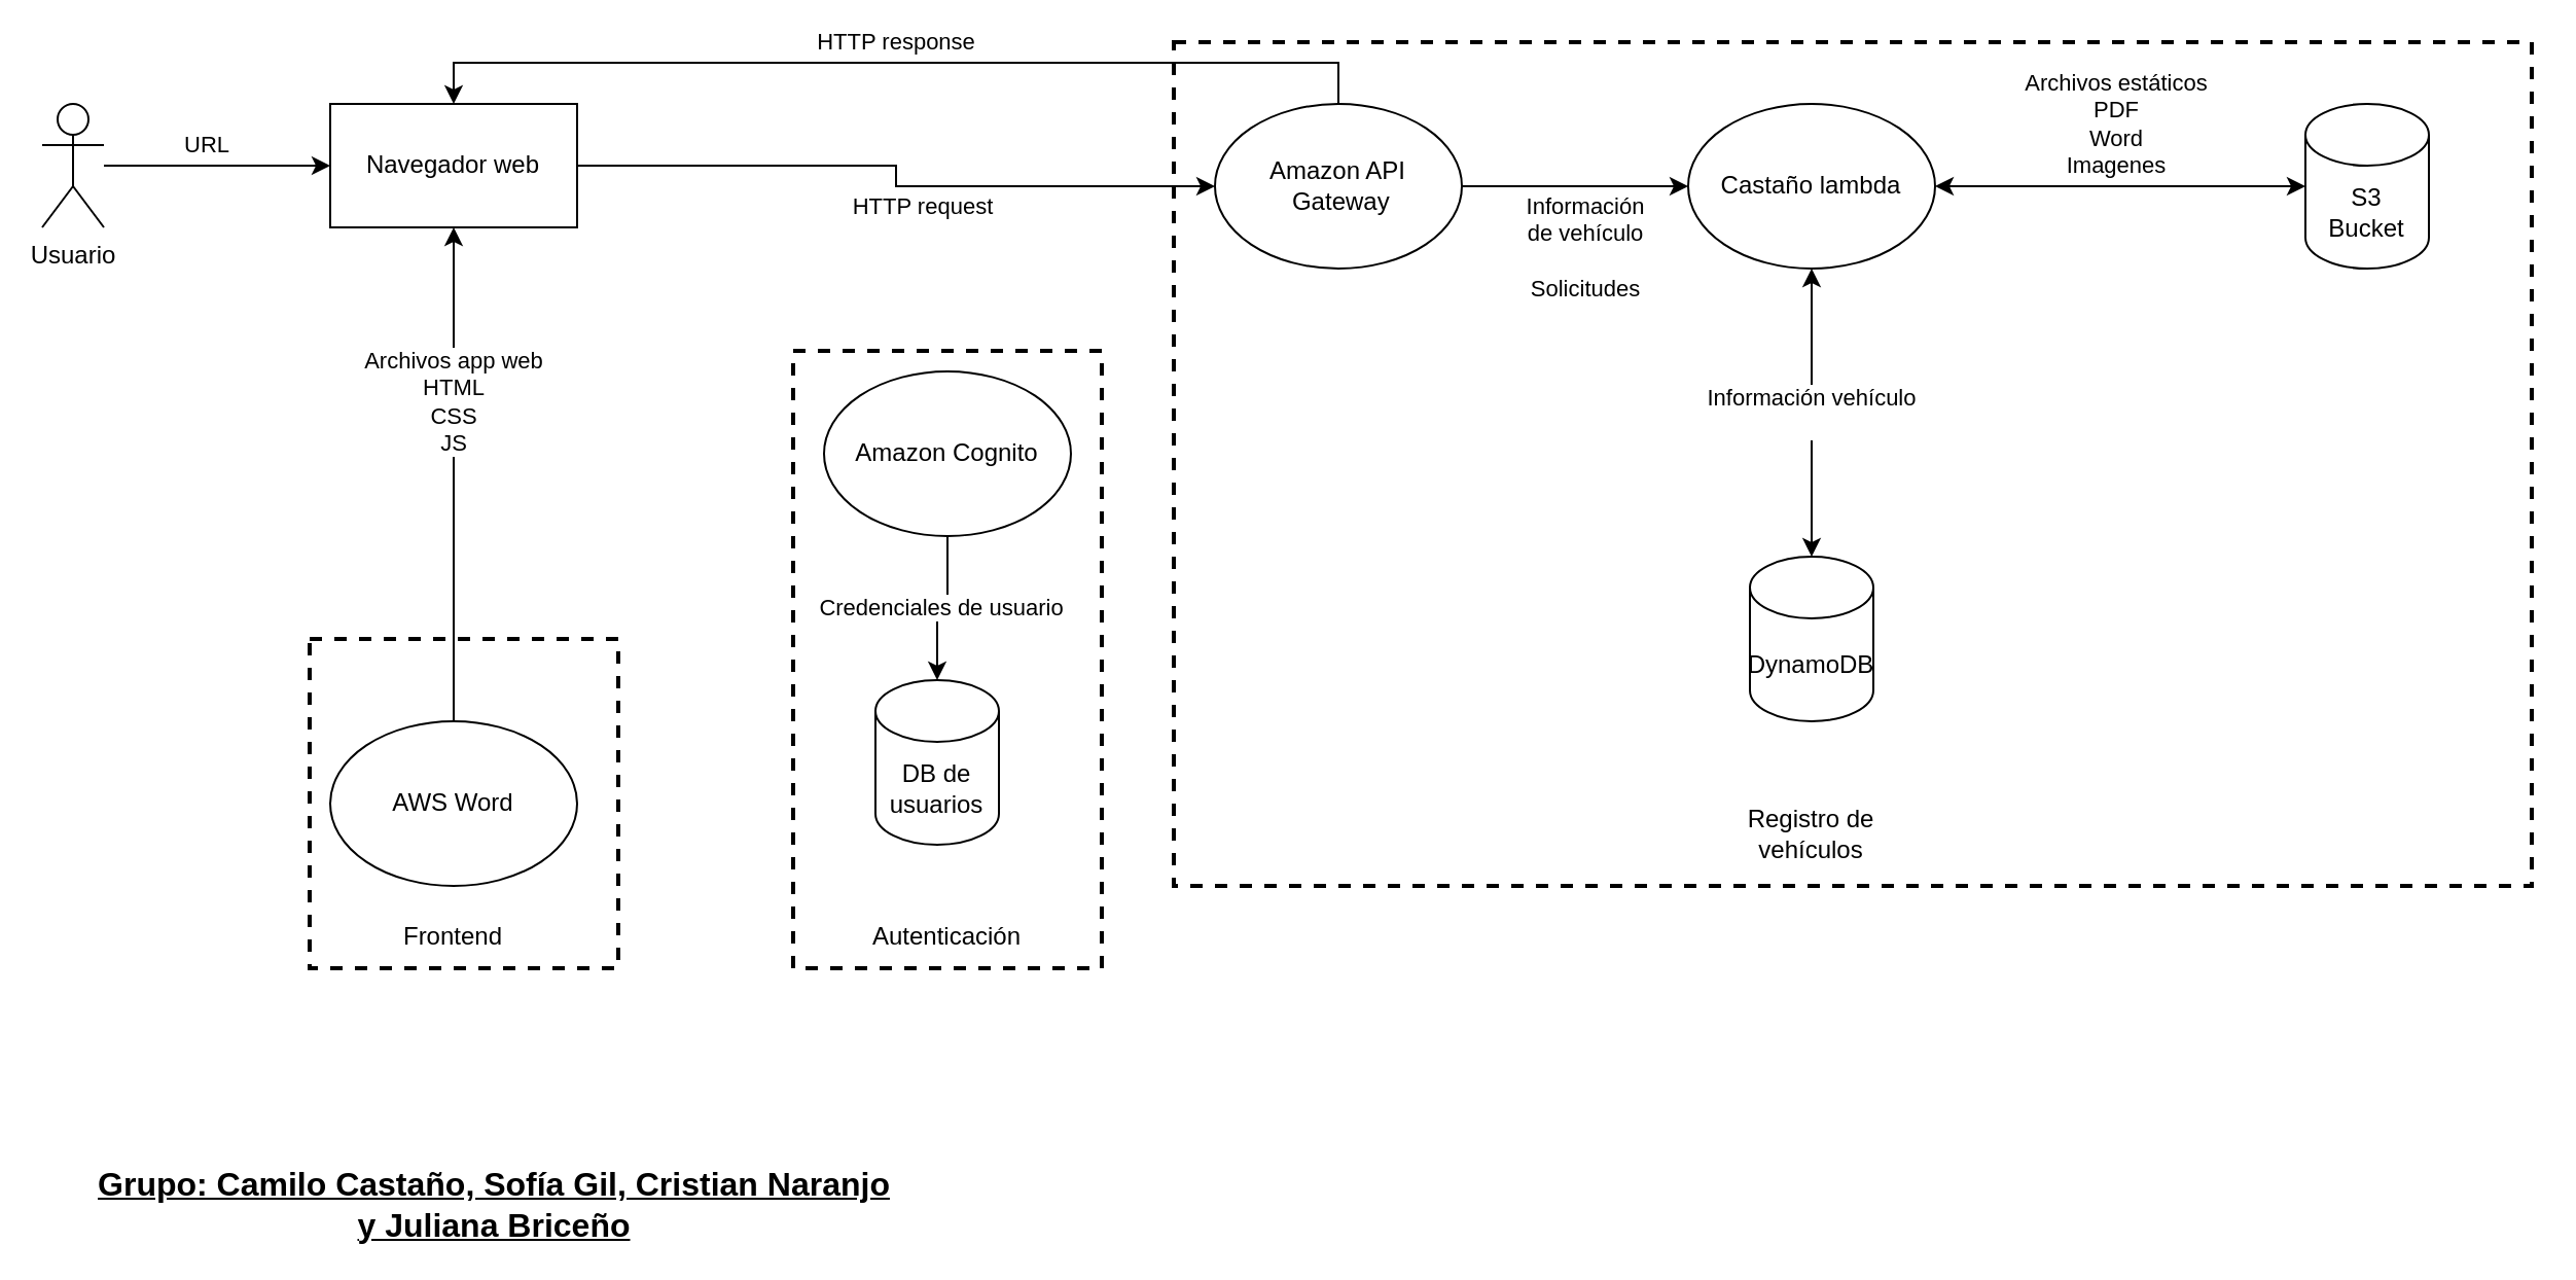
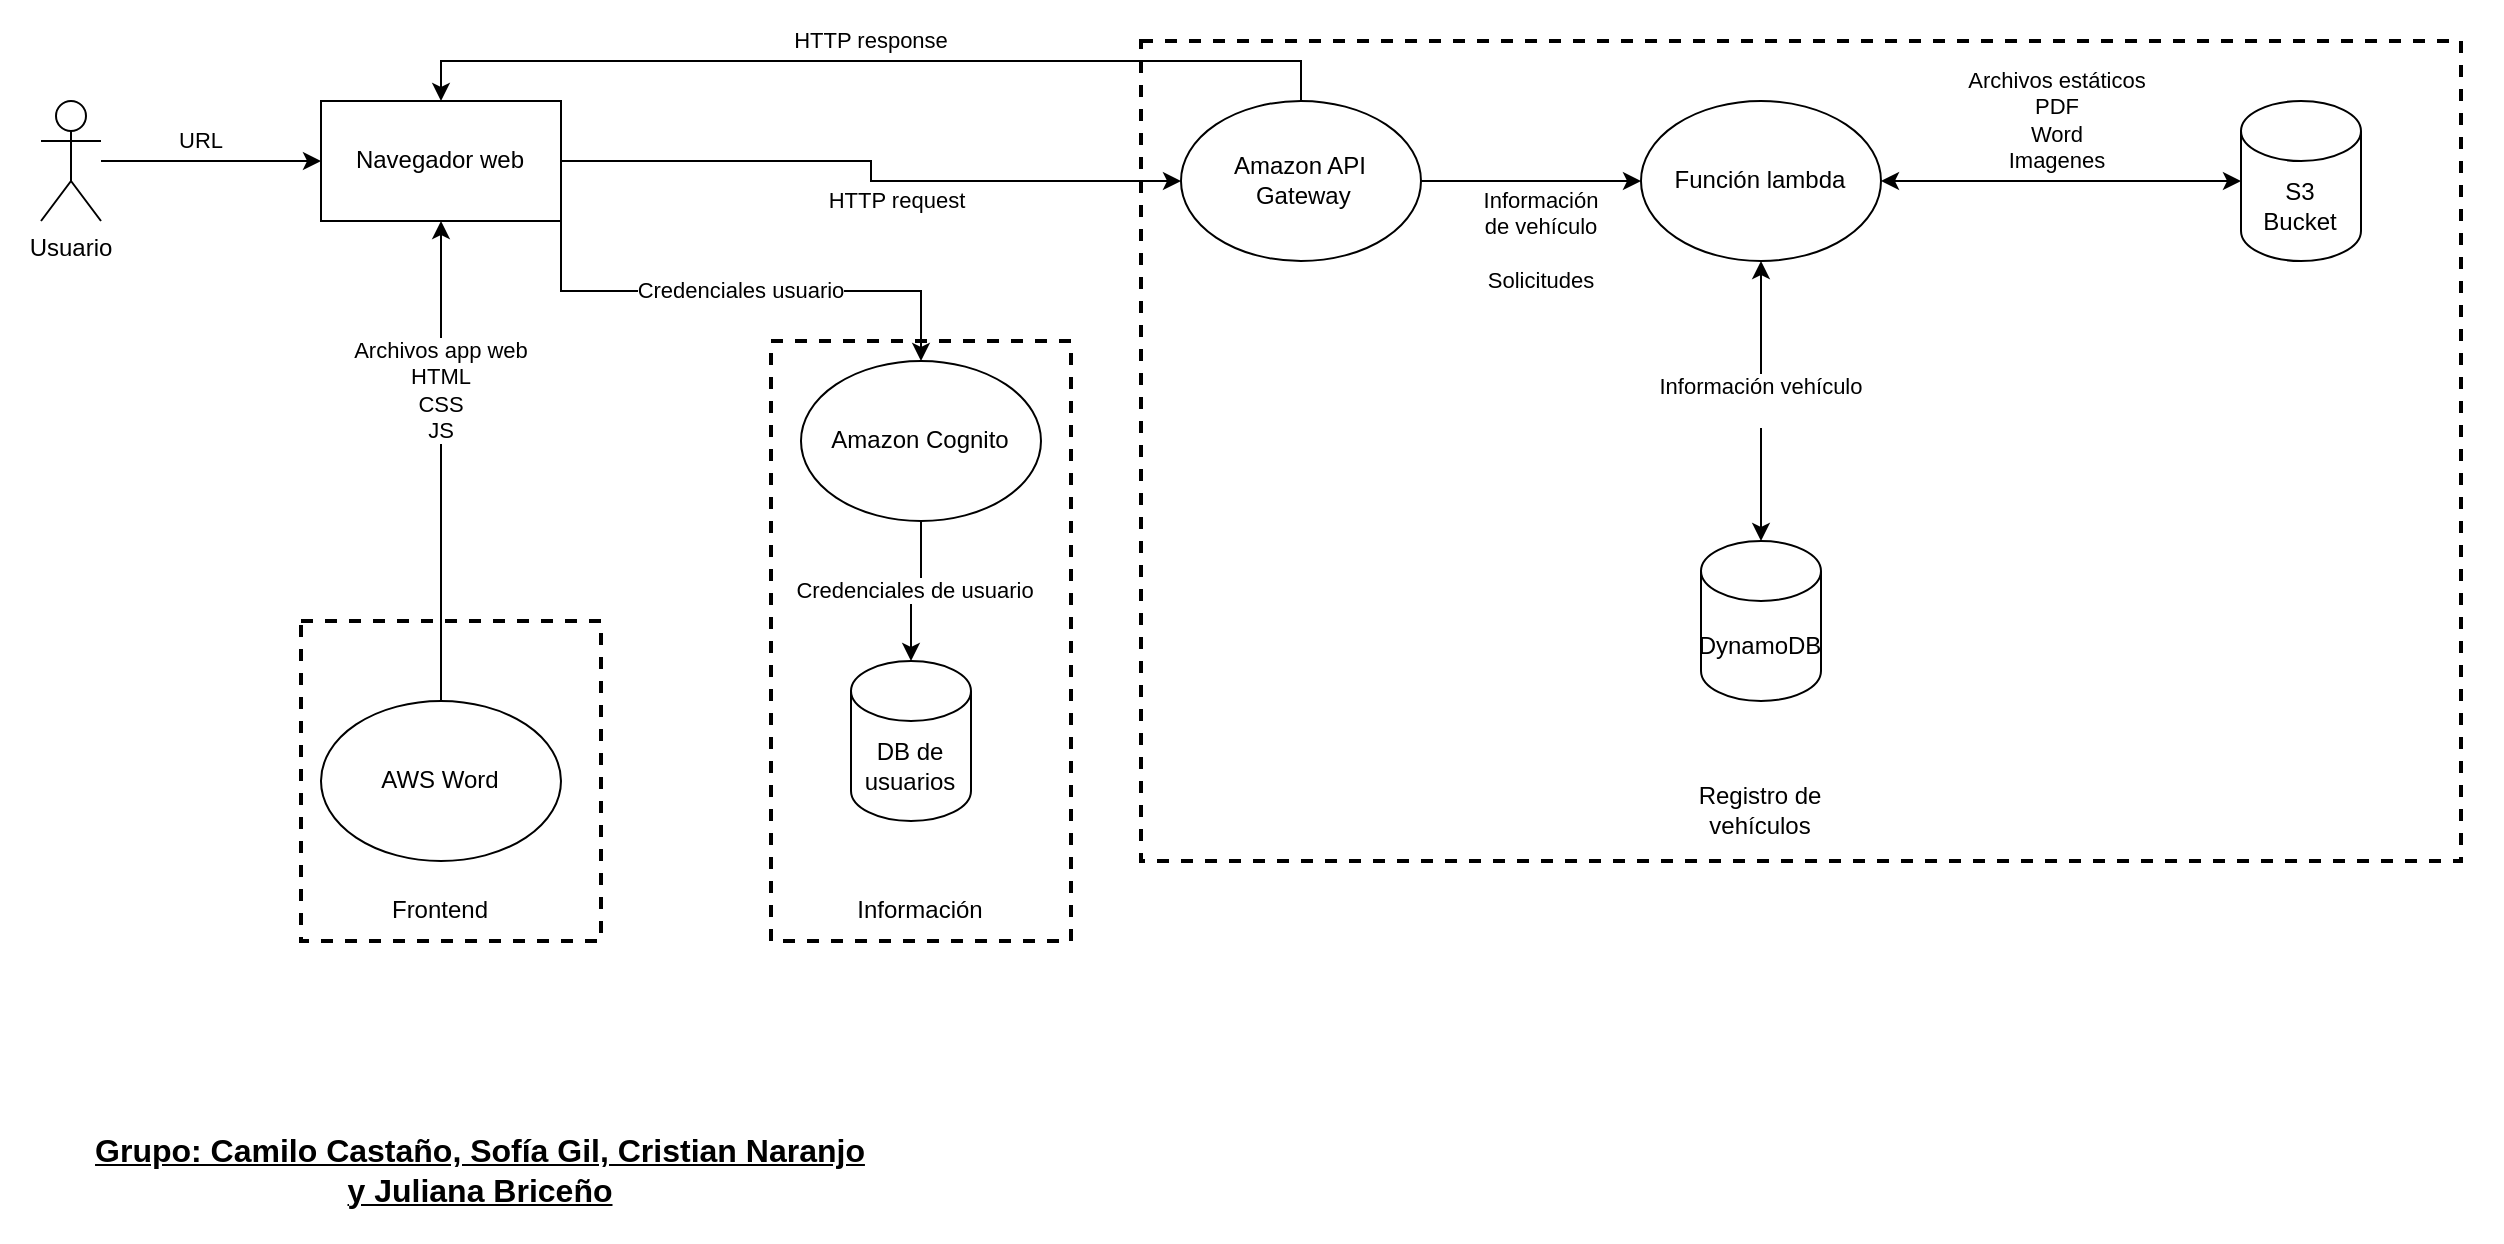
- <mxCell id="6" value="Castaño lambda" style="ellipse;whiteSpace=wrap;html=1;" vertex="1" parent="1"><mxGeometry x="820" y="50" width="120" height="80" as="geometry" /></mxCell>
+ <mxCell id="6" value="Función lambda" style="ellipse;whiteSpace=wrap;html=1;" vertex="1" parent="1"><mxGeometry x="820" y="50" width="120" height="80" as="geometry" /></mxCell>
+ <mxCell id="8" value="Credenciales usuario" style="edgeStyle=orthogonalEdgeStyle;rounded=0;orthogonalLoop=1;jettySize=auto;html=1;exitX=1;exitY=1;exitDx=0;exitDy=0;" edge="1" parent="1" source="9" target="17"><mxGeometry relative="1" as="geometry" /></mxCell>
- <mxCell id="24" value="Autenticación" style="text;html=1;align=center;verticalAlign=middle;whiteSpace=wrap;rounded=0;" vertex="1" parent="1"><mxGeometry x="430" y="440" width="60" height="30" as="geometry" /></mxCell>
+ <mxCell id="24" value="Información" style="text;html=1;align=center;verticalAlign=middle;whiteSpace=wrap;rounded=0;" vertex="1" parent="1"><mxGeometry x="430" y="440" width="60" height="30" as="geometry" /></mxCell>
